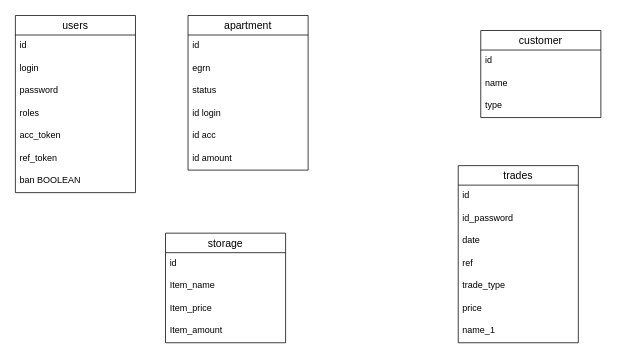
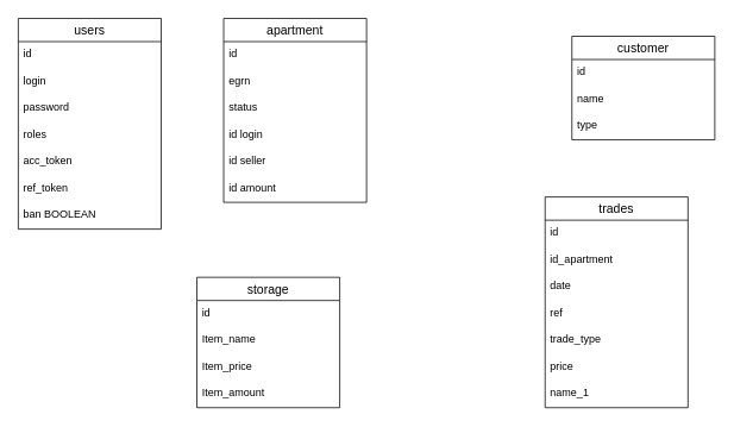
- <mxCell id="7" value="id acc" style="text;strokeColor=none;fillColor=none;spacingLeft=4;spacingRight=4;overflow=hidden;rotatable=0;points=[[0,0.5],[1,0.5]];portConstraint=eastwest;fontSize=12;" vertex="1" parent="2"><mxGeometry y="146" width="160" height="30" as="geometry" /></mxCell>
+ <mxCell id="7" value="id seller" style="text;strokeColor=none;fillColor=none;spacingLeft=4;spacingRight=4;overflow=hidden;rotatable=0;points=[[0,0.5],[1,0.5]];portConstraint=eastwest;fontSize=12;" vertex="1" parent="2"><mxGeometry y="146" width="160" height="30" as="geometry" /></mxCell>
- <mxCell id="23" value="id_password" style="text;strokeColor=none;fillColor=none;spacingLeft=4;spacingRight=4;overflow=hidden;rotatable=0;points=[[0,0.5],[1,0.5]];portConstraint=eastwest;fontSize=12;" vertex="1" parent="21"><mxGeometry y="56" width="160" height="30" as="geometry" /></mxCell>
+ <mxCell id="23" value="id_apartment" style="text;strokeColor=none;fillColor=none;spacingLeft=4;spacingRight=4;overflow=hidden;rotatable=0;points=[[0,0.5],[1,0.5]];portConstraint=eastwest;fontSize=12;" vertex="1" parent="21"><mxGeometry y="56" width="160" height="30" as="geometry" /></mxCell>
